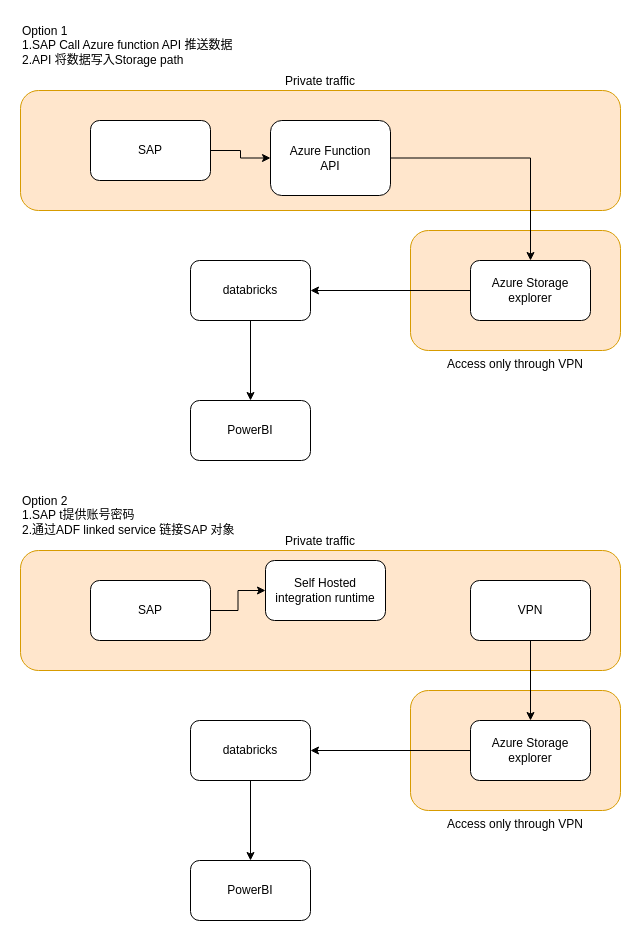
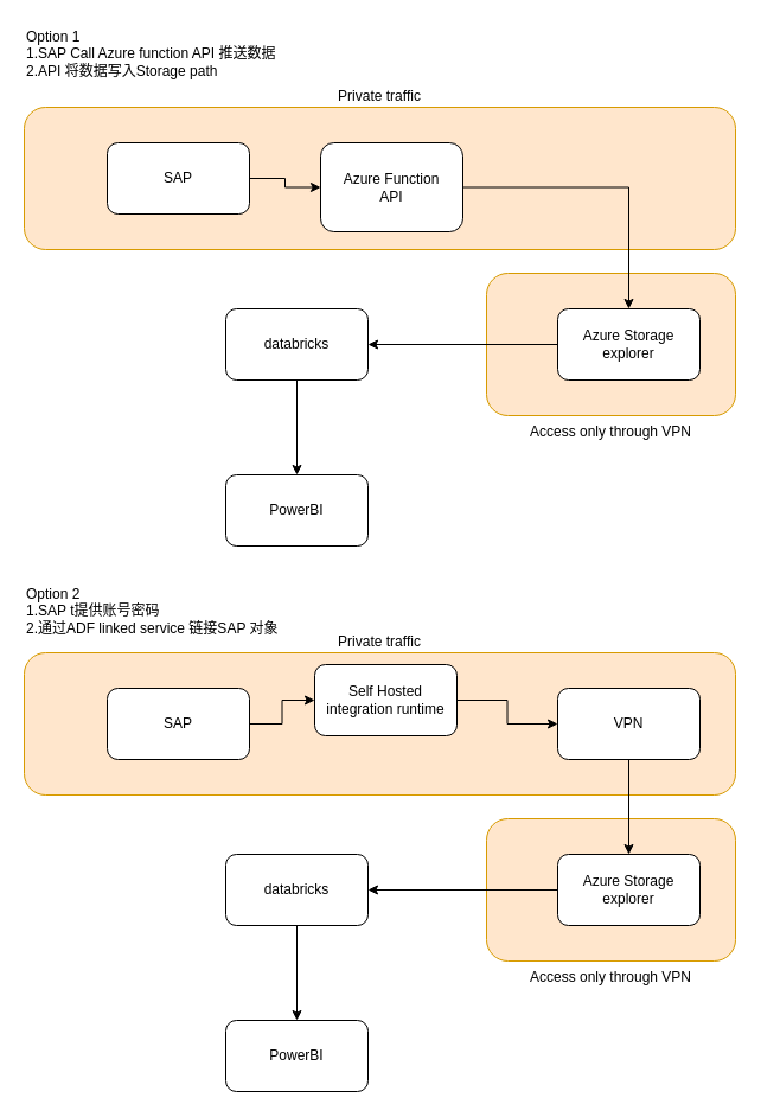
+ <mxCell id="18" value="" style="edgeStyle=orthogonalEdgeStyle;rounded=0;orthogonalLoop=1;jettySize=auto;html=1;entryX=0;entryY=0.5;entryDx=0;entryDy=0;" edge="1" parent="1" source="19" target="26"><mxGeometry relative="1" as="geometry"><mxPoint x="470" y="610" as="targetPoint" /></mxGeometry></mxCell>
